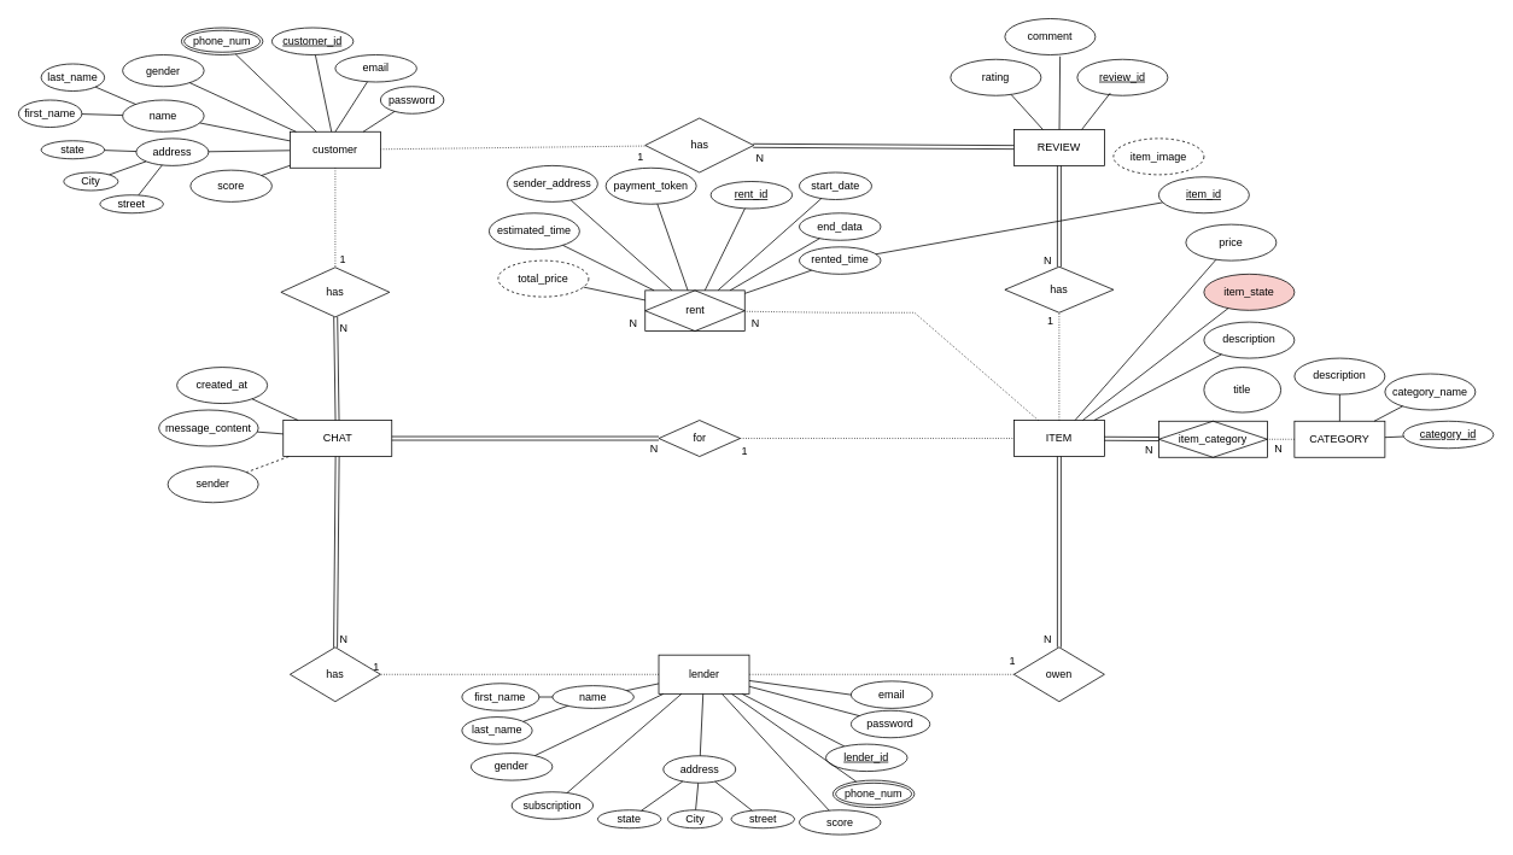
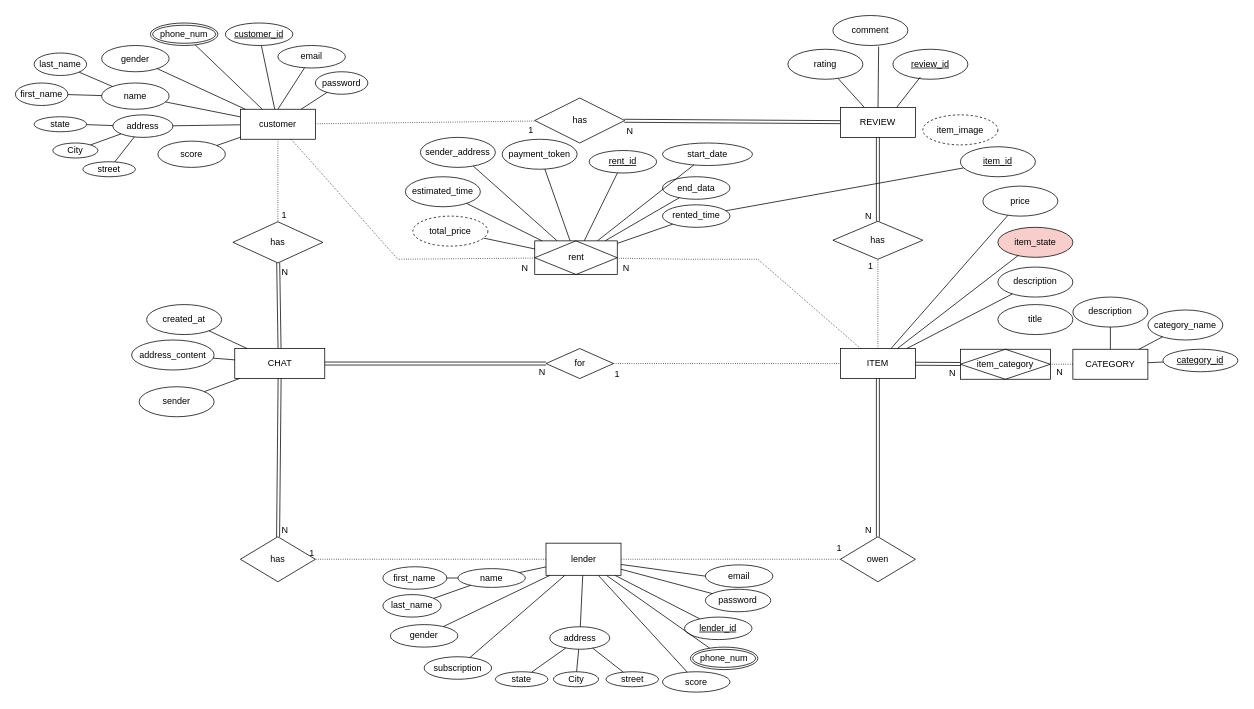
- <mxCell id="100" value="start_date" style="ellipse;whiteSpace=wrap;html=1;align=center;labelBackgroundColor=none;" parent="1" vertex="1"><mxGeometry x="882.83" y="190" width="80" height="30" as="geometry" /></mxCell>
+ <mxCell id="100" value="start_date" style="ellipse;whiteSpace=wrap;html=1;align=center;labelBackgroundColor=none;" parent="1" vertex="1"><mxGeometry x="882.83" y="190" width="120" height="30" as="geometry" /></mxCell>
+ <mxCell id="105" value="" style="endArrow=none;html=1;rounded=0;dashed=1;dashPattern=1 2;labelBackgroundColor=none;fontColor=default;" parent="1" source="78" target="104" edge="1"><mxGeometry relative="1" as="geometry"><mxPoint x="600" y="-205" as="sourcePoint" /><mxPoint x="765" y="125" as="targetPoint" /><Array as="points"><mxPoint x="530" y="345" /></Array></mxGeometry></mxCell>
+ <mxCell id="106" value="" style="resizable=0;html=1;whiteSpace=wrap;align=right;verticalAlign=bottom;labelBackgroundColor=none;" parent="105" connectable="0" vertex="1"><mxGeometry x="1" relative="1" as="geometry"><mxPoint y="21" as="offset" /></mxGeometry></mxCell>
- <mxCell id="37" value="title" style="ellipse;whiteSpace=wrap;html=1;align=center;labelBackgroundColor=none;" parent="1" vertex="1"><mxGeometry x="1330" y="405.43" width="85" height="50" as="geometry" /></mxCell>
+ <mxCell id="37" value="title" style="ellipse;whiteSpace=wrap;html=1;align=center;labelBackgroundColor=none;" parent="1" vertex="1"><mxGeometry x="1330" y="405.43" width="100" height="40" as="geometry" /></mxCell>
- <mxCell id="53" value="&lt;div&gt;message_content&lt;/div&gt;" style="ellipse;whiteSpace=wrap;html=1;align=center;labelBackgroundColor=none;" parent="1" vertex="1"><mxGeometry x="175" y="452.67" width="110" height="40" as="geometry" /></mxCell>
+ <mxCell id="53" value="&lt;div&gt;address_content&lt;/div&gt;" style="ellipse;whiteSpace=wrap;html=1;align=center;labelBackgroundColor=none;" parent="1" vertex="1"><mxGeometry x="175" y="452.67" width="110" height="40" as="geometry" /></mxCell>
- <mxCell id="135" value="" style="endArrow=none;html=1;rounded=0;labelBackgroundColor=none;fontColor=default;dashed=1;" parent="1" source="4" target="134" edge="1"><mxGeometry relative="1" as="geometry"><mxPoint x="115" y="571.93" as="sourcePoint" /><mxPoint x="18" y="536.87" as="targetPoint" /></mxGeometry></mxCell>
+ <mxCell id="135" value="" style="endArrow=none;html=1;rounded=0;labelBackgroundColor=none;fontColor=default;" parent="1" source="4" target="134" edge="1"><mxGeometry relative="1" as="geometry"><mxPoint x="115" y="571.93" as="sourcePoint" /><mxPoint x="18" y="536.87" as="targetPoint" /></mxGeometry></mxCell>
